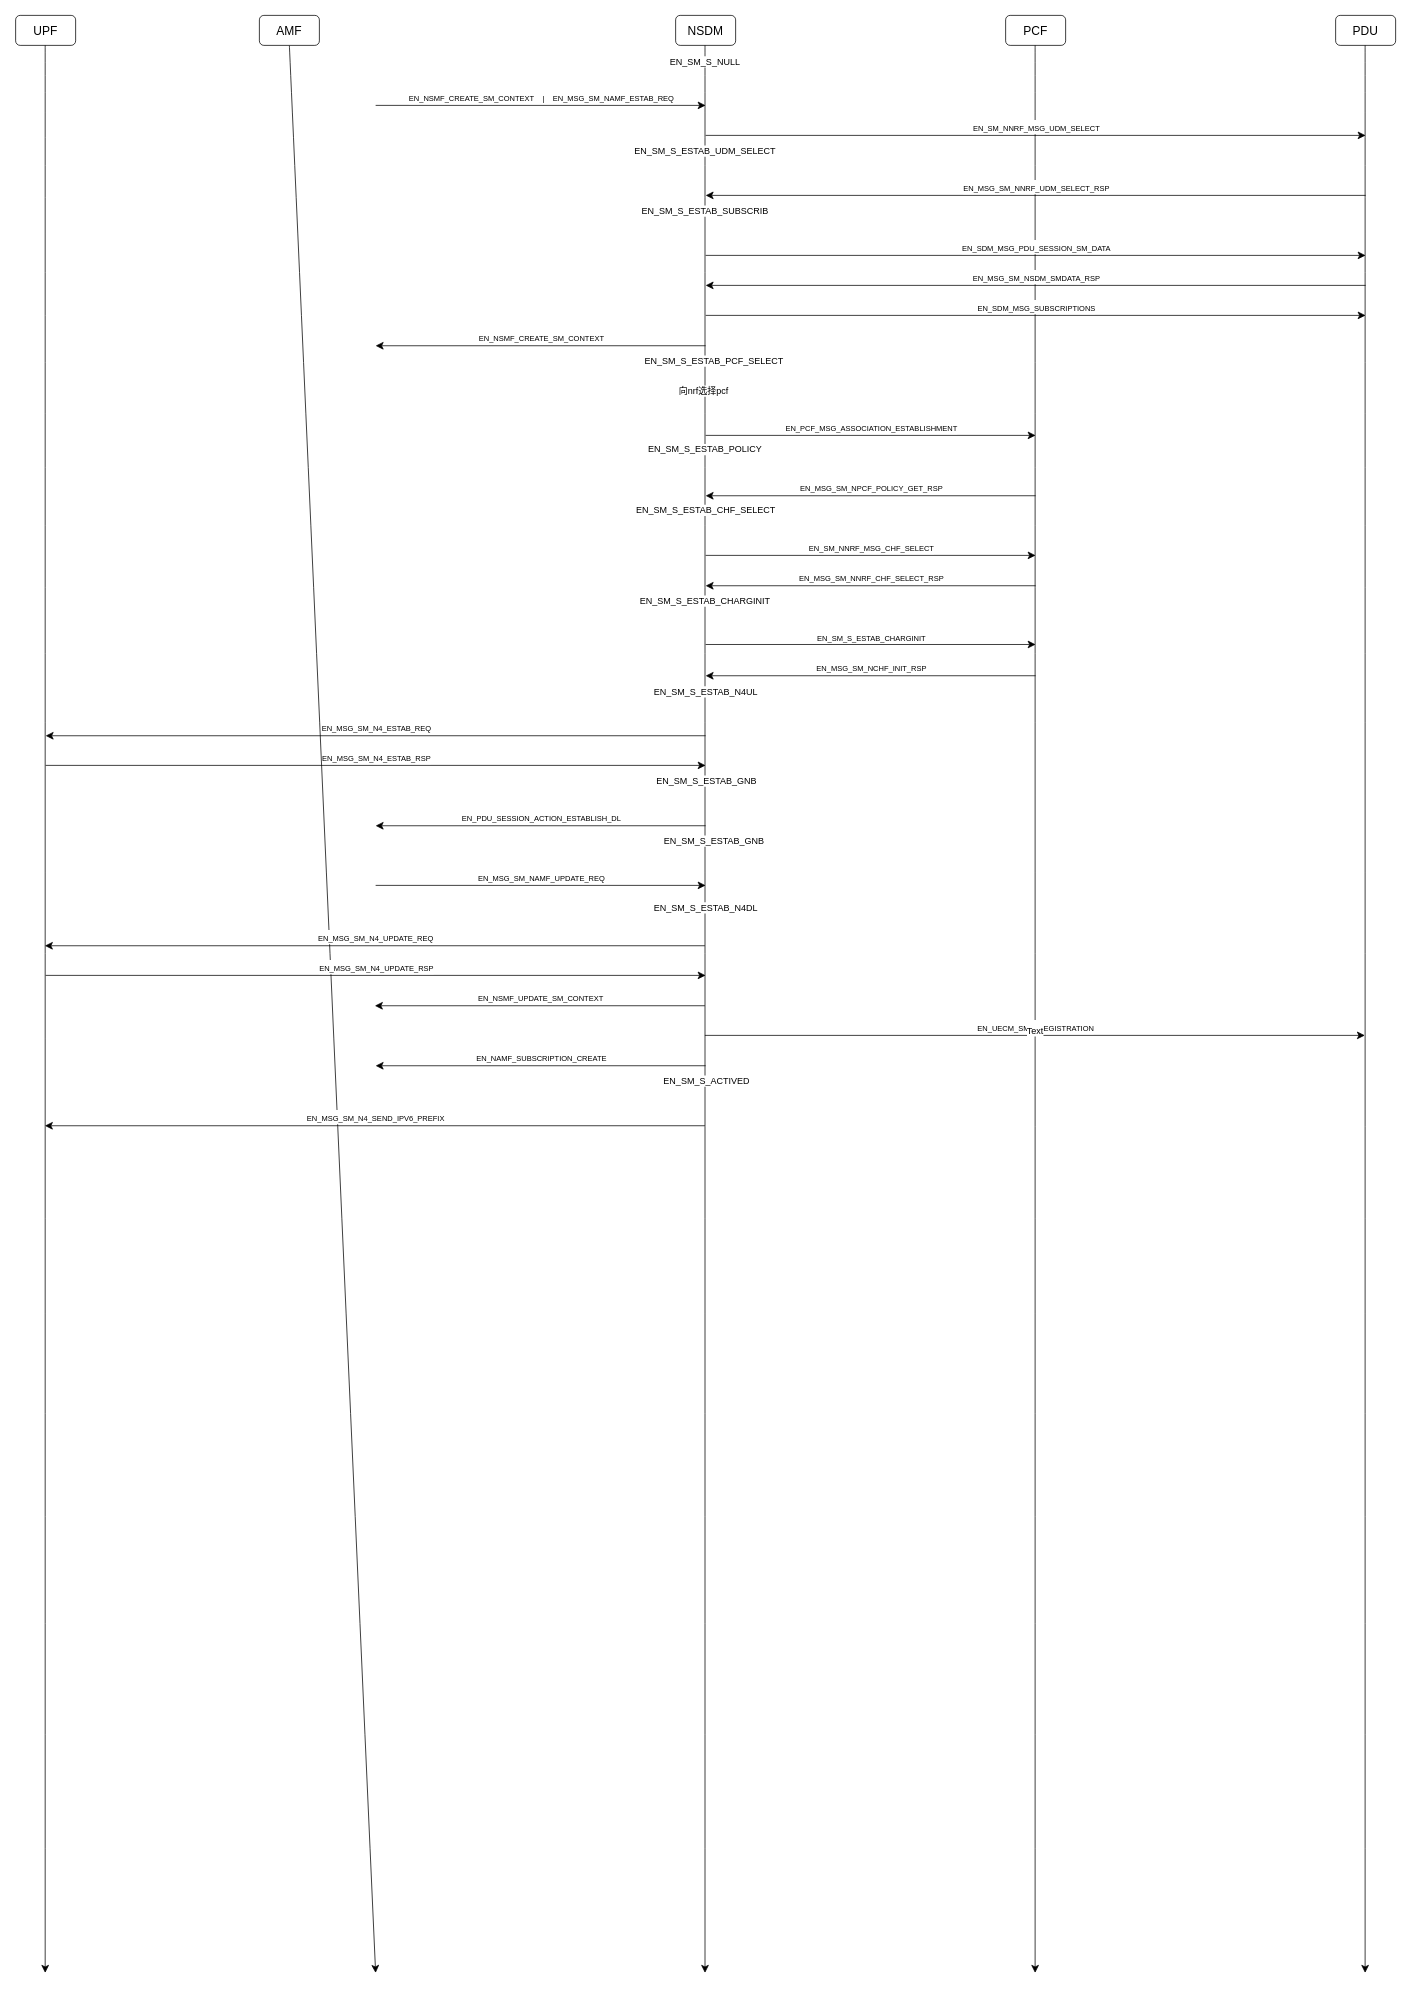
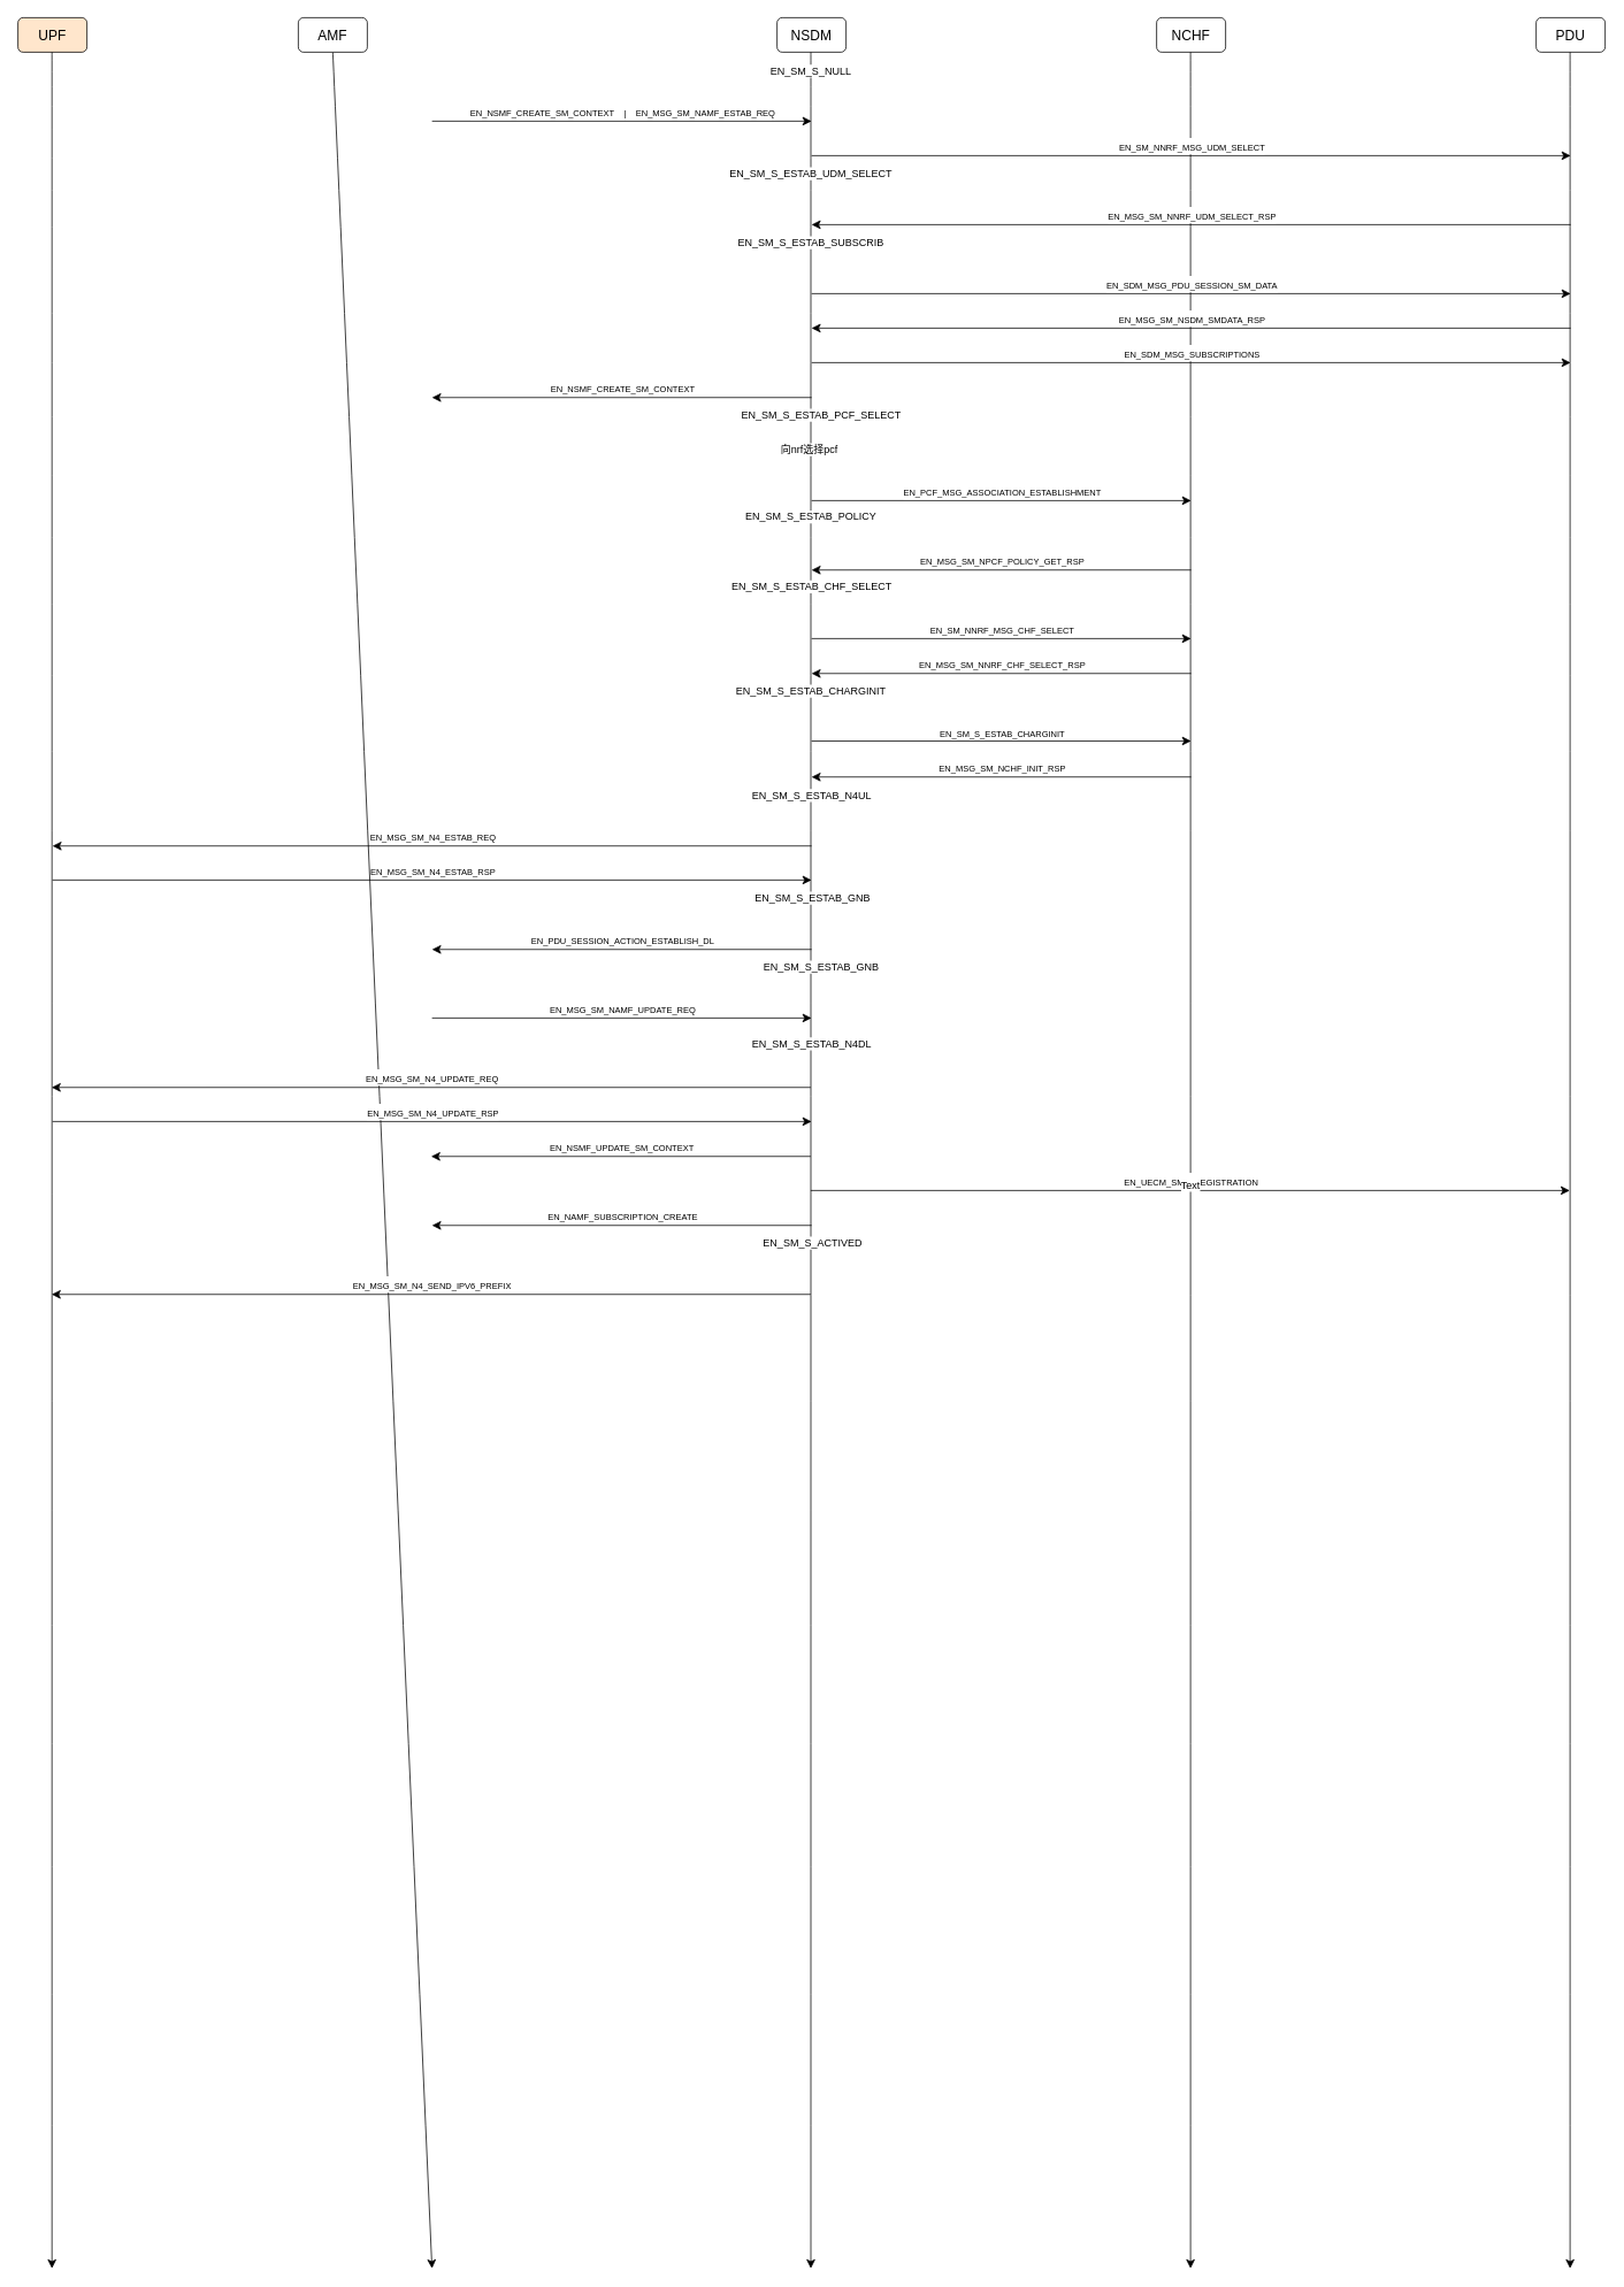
- <mxCell id="7" value="UPF" style="rounded=1;whiteSpace=wrap;html=1;fontSize=16;" vertex="1" parent="1"><mxGeometry x="20" y="20" width="80" height="40" as="geometry" /></mxCell>
+ <mxCell id="7" value="UPF" style="rounded=1;whiteSpace=wrap;html=1;fontSize=16;fillColor=#ffe6cc;" vertex="1" parent="1"><mxGeometry x="20" y="20" width="80" height="40" as="geometry" /></mxCell>
- <mxCell id="5" value="PCF" style="rounded=1;whiteSpace=wrap;html=1;fontSize=16;" vertex="1" parent="1"><mxGeometry x="1340" y="20" width="80" height="40" as="geometry" /></mxCell>
+ <mxCell id="5" value="NCHF" style="rounded=1;whiteSpace=wrap;html=1;fontSize=16;" vertex="1" parent="1"><mxGeometry x="1340" y="20" width="80" height="40" as="geometry" /></mxCell>
